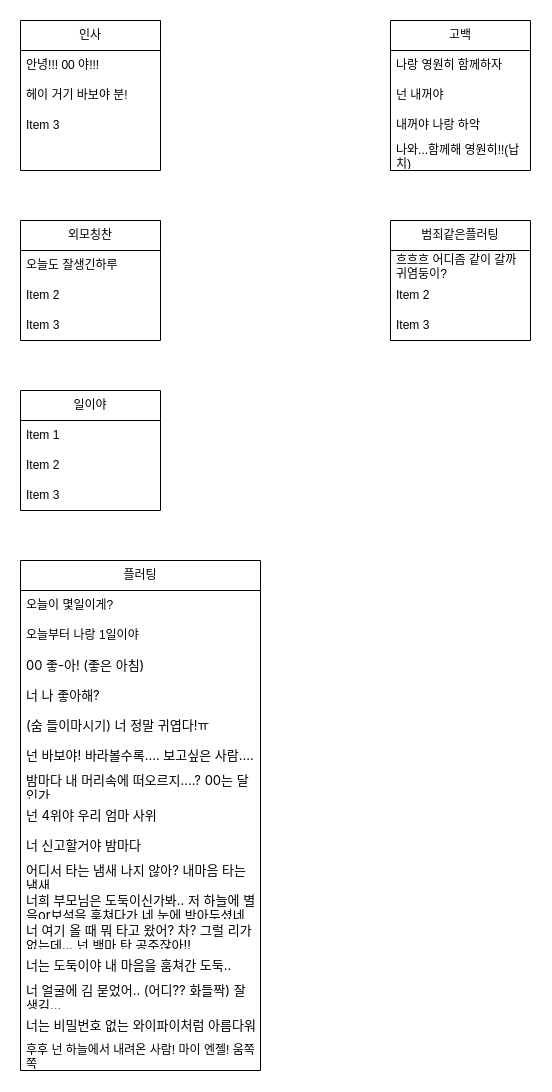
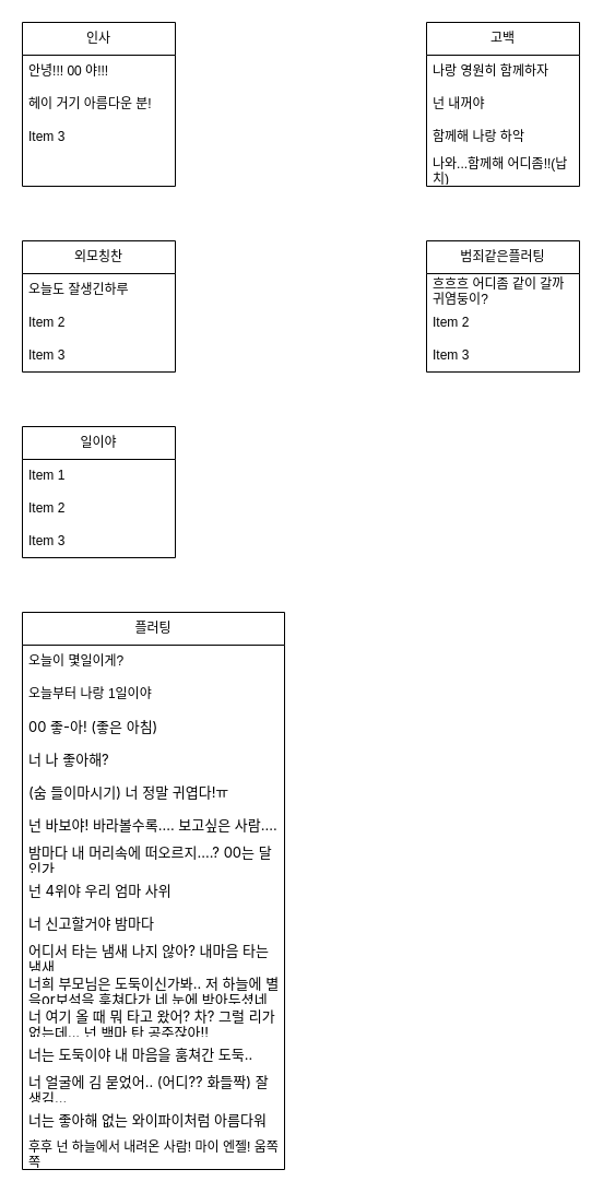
- <mxCell id="4" value="헤이 거기 바보야 분!" style="text;strokeColor=none;fillColor=none;align=left;verticalAlign=middle;spacingLeft=4;spacingRight=4;overflow=hidden;points=[[0,0.5],[1,0.5]];portConstraint=eastwest;rotatable=0;whiteSpace=wrap;html=1;" vertex="1" parent="2"><mxGeometry y="60" width="140" height="30" as="geometry" /></mxCell>
+ <mxCell id="4" value="헤이 거기 아름다운 분!" style="text;strokeColor=none;fillColor=none;align=left;verticalAlign=middle;spacingLeft=4;spacingRight=4;overflow=hidden;points=[[0,0.5],[1,0.5]];portConstraint=eastwest;rotatable=0;whiteSpace=wrap;html=1;" vertex="1" parent="2"><mxGeometry y="60" width="140" height="30" as="geometry" /></mxCell>
- <mxCell id="35" value="내꺼야 나랑 하악" style="text;strokeColor=none;fillColor=none;align=left;verticalAlign=middle;spacingLeft=4;spacingRight=4;overflow=hidden;points=[[0,0.5],[1,0.5]];portConstraint=eastwest;rotatable=0;whiteSpace=wrap;html=1;" vertex="1" parent="32"><mxGeometry y="90" width="140" height="30" as="geometry" /></mxCell>
+ <mxCell id="35" value="함께해 나랑 하악" style="text;strokeColor=none;fillColor=none;align=left;verticalAlign=middle;spacingLeft=4;spacingRight=4;overflow=hidden;points=[[0,0.5],[1,0.5]];portConstraint=eastwest;rotatable=0;whiteSpace=wrap;html=1;" vertex="1" parent="32"><mxGeometry y="90" width="140" height="30" as="geometry" /></mxCell>
- <mxCell id="36" value="나와...함께해 영원히!!(납치)" style="text;strokeColor=none;fillColor=none;align=left;verticalAlign=middle;spacingLeft=4;spacingRight=4;overflow=hidden;points=[[0,0.5],[1,0.5]];portConstraint=eastwest;rotatable=0;whiteSpace=wrap;html=1;" vertex="1" parent="32"><mxGeometry y="120" width="140" height="30" as="geometry" /></mxCell>
+ <mxCell id="36" value="나와...함께해 어디좀!!(납치)" style="text;strokeColor=none;fillColor=none;align=left;verticalAlign=middle;spacingLeft=4;spacingRight=4;overflow=hidden;points=[[0,0.5],[1,0.5]];portConstraint=eastwest;rotatable=0;whiteSpace=wrap;html=1;" vertex="1" parent="32"><mxGeometry y="120" width="140" height="30" as="geometry" /></mxCell>
- <mxCell id="30" value="&lt;span style=&quot;font-family: -apple-system, &amp;quot;system-ui&amp;quot;, &amp;quot;Helvetica Neue&amp;quot;, &amp;quot;Apple SD Gothic Neo&amp;quot;, sans-serif; font-size: 13px; background-color: rgb(255, 255, 255);&quot;&gt;너는 비밀번호 없는 와이파이처럼 아름다워&lt;/span&gt;" style="text;strokeColor=none;fillColor=none;align=left;verticalAlign=middle;spacingLeft=4;spacingRight=4;overflow=hidden;points=[[0,0.5],[1,0.5]];portConstraint=eastwest;rotatable=0;whiteSpace=wrap;html=1;" vertex="1" parent="15"><mxGeometry y="450" width="240" height="30" as="geometry" /></mxCell>
+ <mxCell id="30" value="&lt;span style=&quot;font-family: -apple-system, &amp;quot;system-ui&amp;quot;, &amp;quot;Helvetica Neue&amp;quot;, &amp;quot;Apple SD Gothic Neo&amp;quot;, sans-serif; font-size: 13px; background-color: rgb(255, 255, 255);&quot;&gt;너는 좋아해 없는 와이파이처럼 아름다워&lt;/span&gt;" style="text;strokeColor=none;fillColor=none;align=left;verticalAlign=middle;spacingLeft=4;spacingRight=4;overflow=hidden;points=[[0,0.5],[1,0.5]];portConstraint=eastwest;rotatable=0;whiteSpace=wrap;html=1;" vertex="1" parent="15"><mxGeometry y="450" width="240" height="30" as="geometry" /></mxCell>
